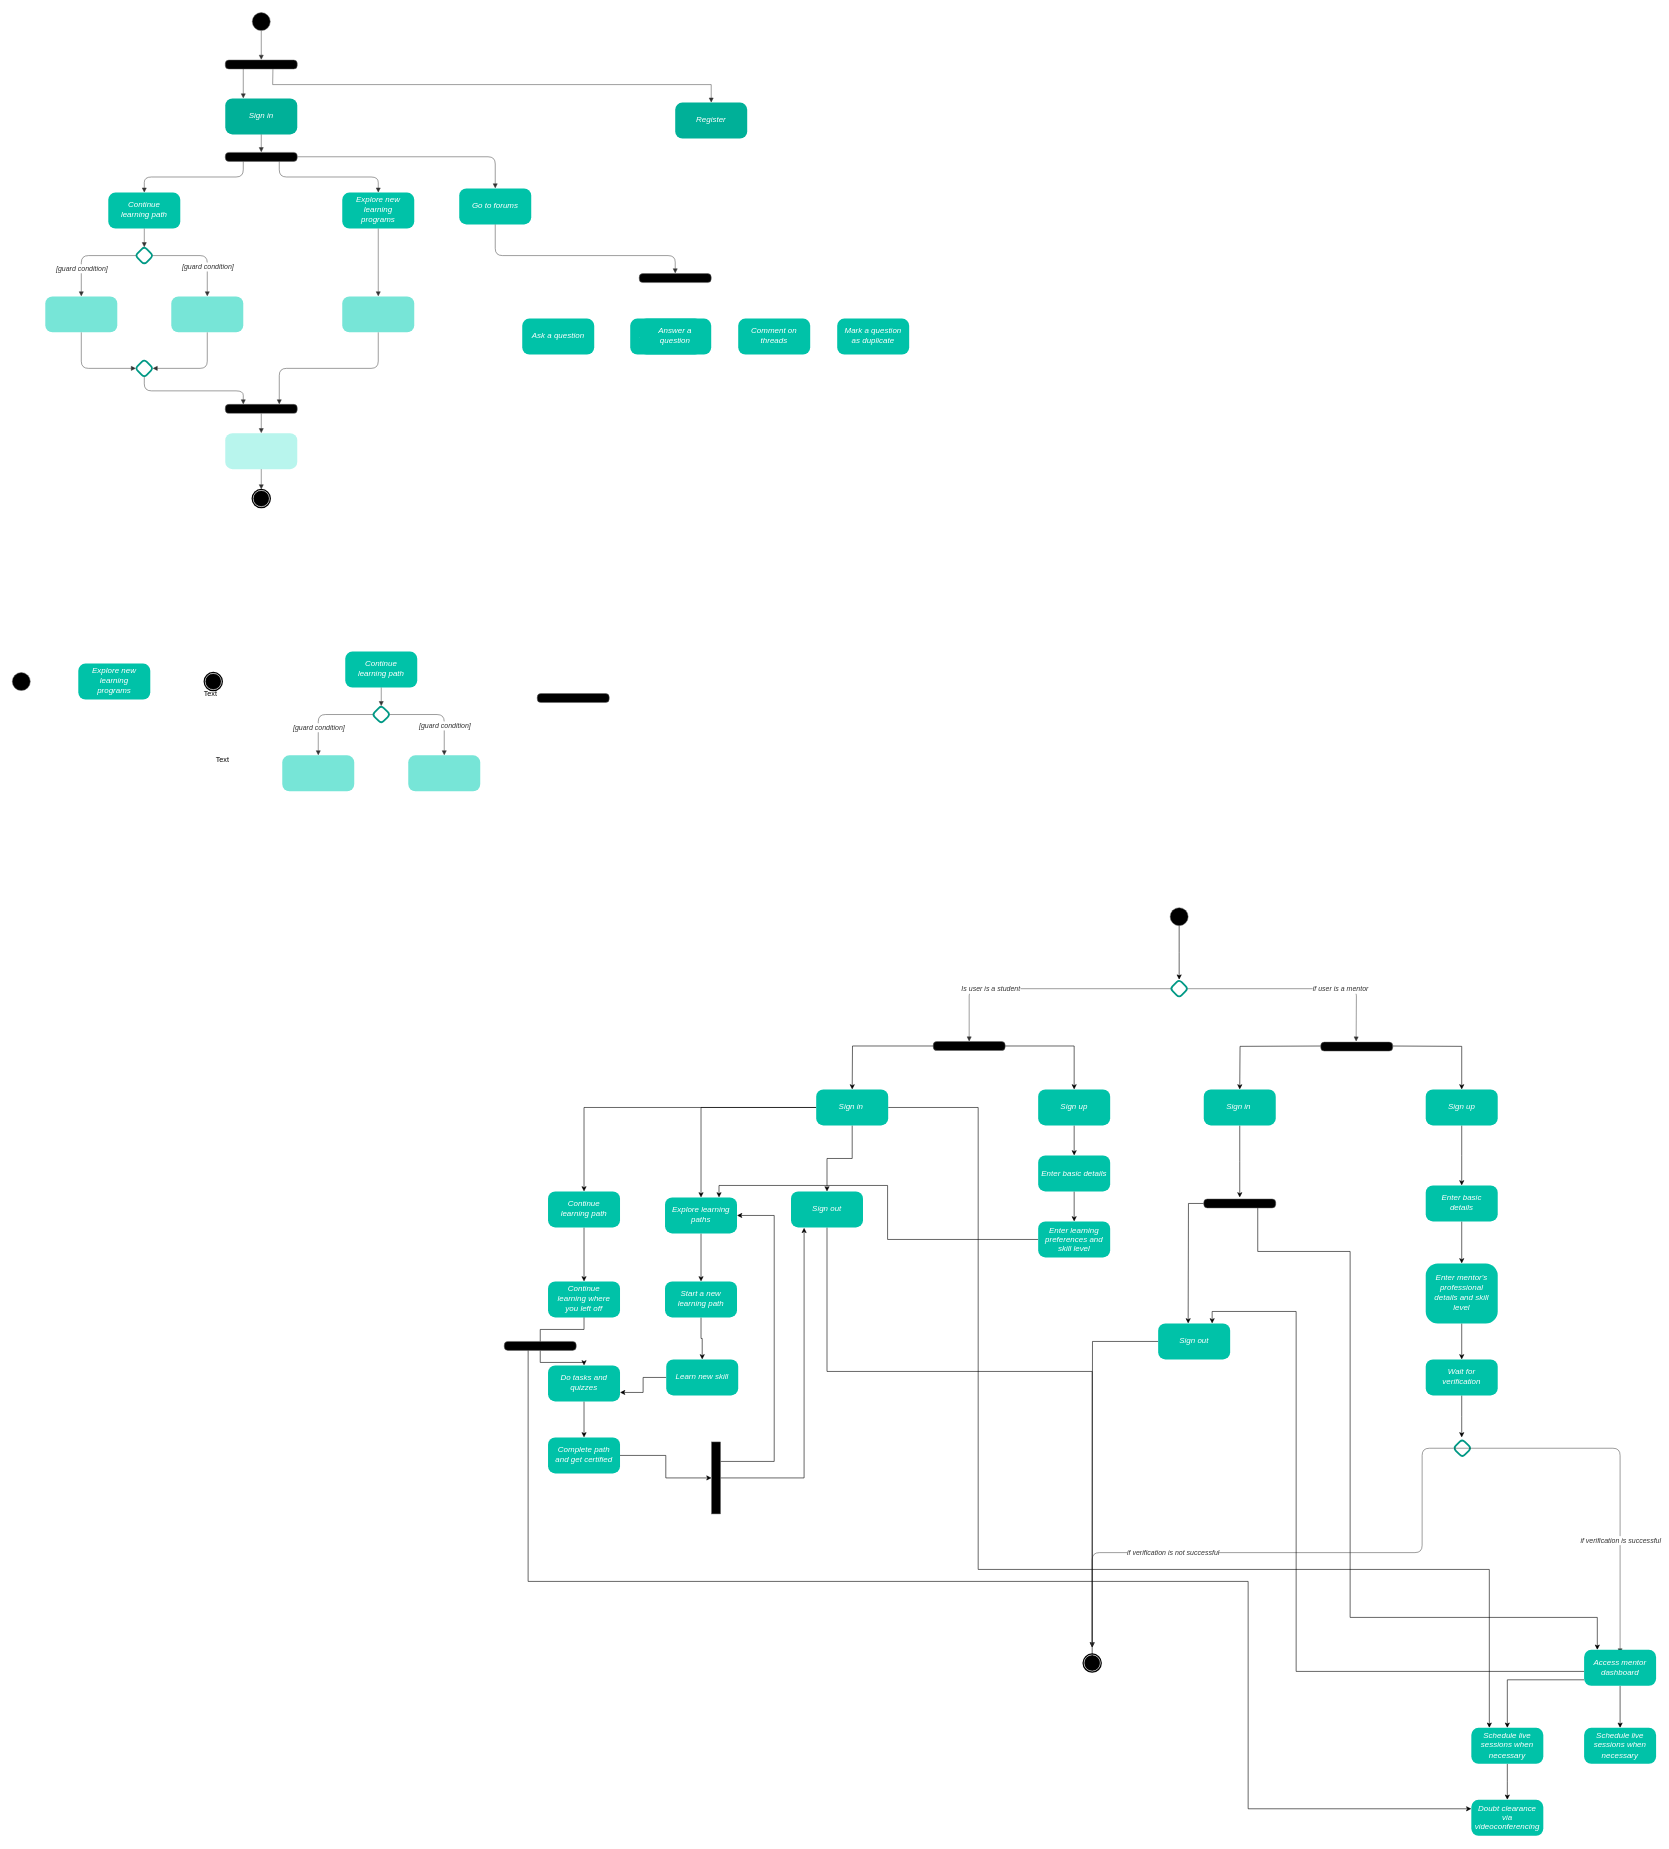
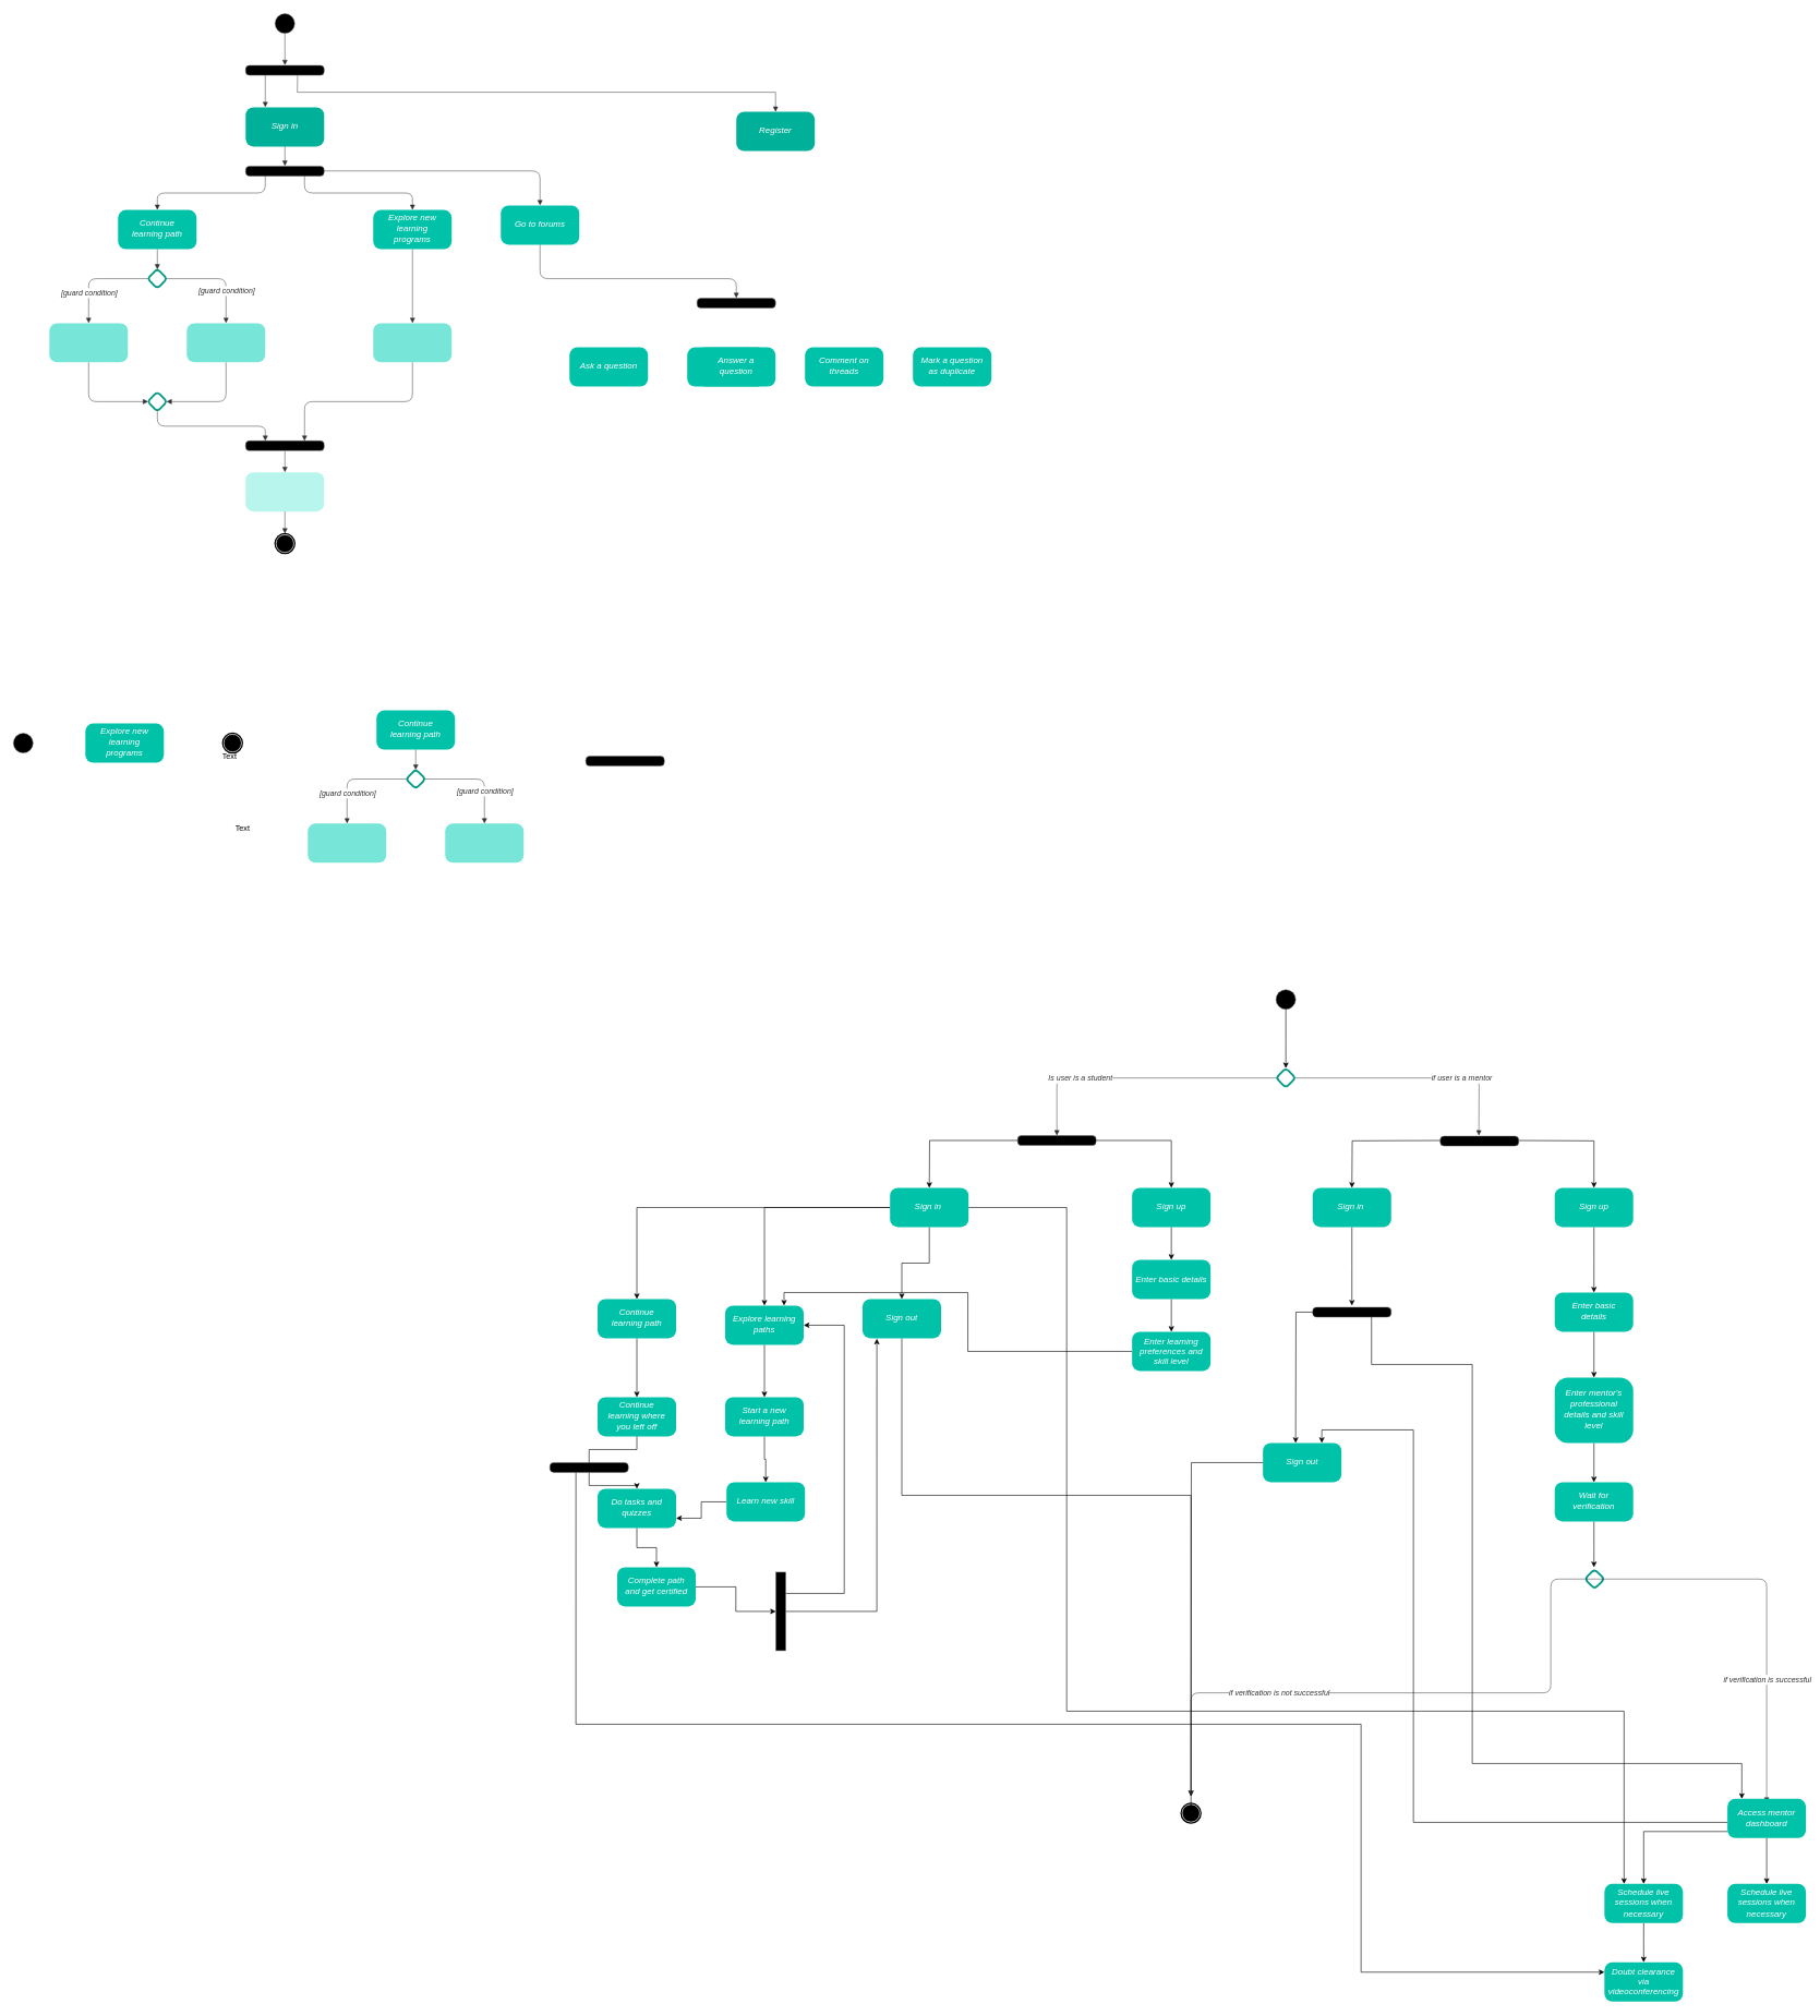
- <mxCell id="84" value="&lt;div style=&quot;display: flex; justify-content: center; text-align: center; align-items: baseline; font-size: 0; line-height: 1.25;margin-left: 8.4px;margin-right: 8.4px;margin-top: 2.4px;margin-top: -2px;&quot;&gt;&lt;span&gt;&lt;span style=&quot;font-size:13.3px;color:#ffffff;font-style: italic;&quot;&gt;Complete path and get certified&lt;/span&gt;&lt;/span&gt;&lt;/div&gt;" style="rounded=1;arcSize=20;whiteSpace=wrap;overflow=block;blockSpacing=1;html=1;fontSize=13;spacing=3.6;strokeOpacity=0;fillOpacity=100;fillColor=#00c2a8;strokeWidth=0.8;" vertex="1" parent="1"><mxGeometry x="913" y="2395" width="120" height="60" as="geometry" /></mxCell>
+ <mxCell id="84" value="&lt;div style=&quot;display: flex; justify-content: center; text-align: center; align-items: baseline; font-size: 0; line-height: 1.25;margin-left: 8.4px;margin-right: 8.4px;margin-top: 2.4px;margin-top: -2px;&quot;&gt;&lt;span&gt;&lt;span style=&quot;font-size:13.3px;color:#ffffff;font-style: italic;&quot;&gt;Complete path and get certified&lt;/span&gt;&lt;/span&gt;&lt;/div&gt;" style="rounded=1;arcSize=20;whiteSpace=wrap;overflow=block;blockSpacing=1;html=1;fontSize=13;spacing=3.6;strokeOpacity=0;fillOpacity=100;fillColor=#00c2a8;strokeWidth=0.8;" vertex="1" parent="1"><mxGeometry x="943" y="2395" width="120" height="60" as="geometry" /></mxCell>
